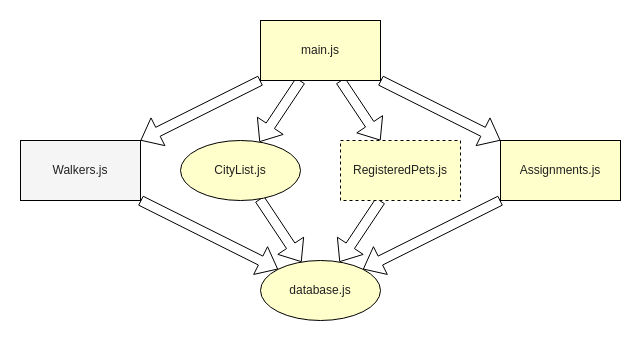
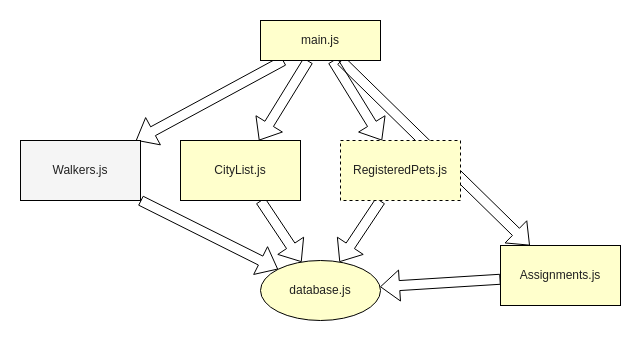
- <mxCell id="6" value="&lt;font color=&quot;#212121&quot;&gt;main.js&lt;/font&gt;" style="whiteSpace=wrap;html=1;fillColor=#FFFFCC;" vertex="1" parent="1"><mxGeometry x="260" y="20" width="120" height="60" as="geometry" /></mxCell>
+ <mxCell id="6" value="&lt;font color=&quot;#212121&quot;&gt;main.js&lt;/font&gt;" style="whiteSpace=wrap;html=1;fillColor=#FFFFCC;" vertex="1" parent="1"><mxGeometry x="260" y="20" width="120" height="40" as="geometry" /></mxCell>
- <mxCell id="10" value="&lt;font color=&quot;#212121&quot;&gt;CityList.js&lt;/font&gt;" style="ellipse;whiteSpace=wrap;html=1;fillColor=#FFFFCC;" vertex="1" parent="1"><mxGeometry x="180" y="140" width="120" height="60" as="geometry" /></mxCell>
+ <mxCell id="10" value="&lt;font color=&quot;#212121&quot;&gt;CityList.js&lt;/font&gt;" style="whiteSpace=wrap;html=1;fillColor=#FFFFCC;" vertex="1" parent="1"><mxGeometry x="180" y="140" width="120" height="60" as="geometry" /></mxCell>
- <mxCell id="12" value="&lt;font color=&quot;#212121&quot;&gt;Assignments.js&lt;/font&gt;" style="whiteSpace=wrap;html=1;fillColor=#FFFFCC;" vertex="1" parent="1"><mxGeometry x="500" y="140" width="120" height="60" as="geometry" /></mxCell>
+ <mxCell id="12" value="&lt;font color=&quot;#212121&quot;&gt;Assignments.js&lt;/font&gt;" style="whiteSpace=wrap;html=1;fillColor=#FFFFCC;" vertex="1" parent="1"><mxGeometry x="500" y="245" width="120" height="60" as="geometry" /></mxCell>
